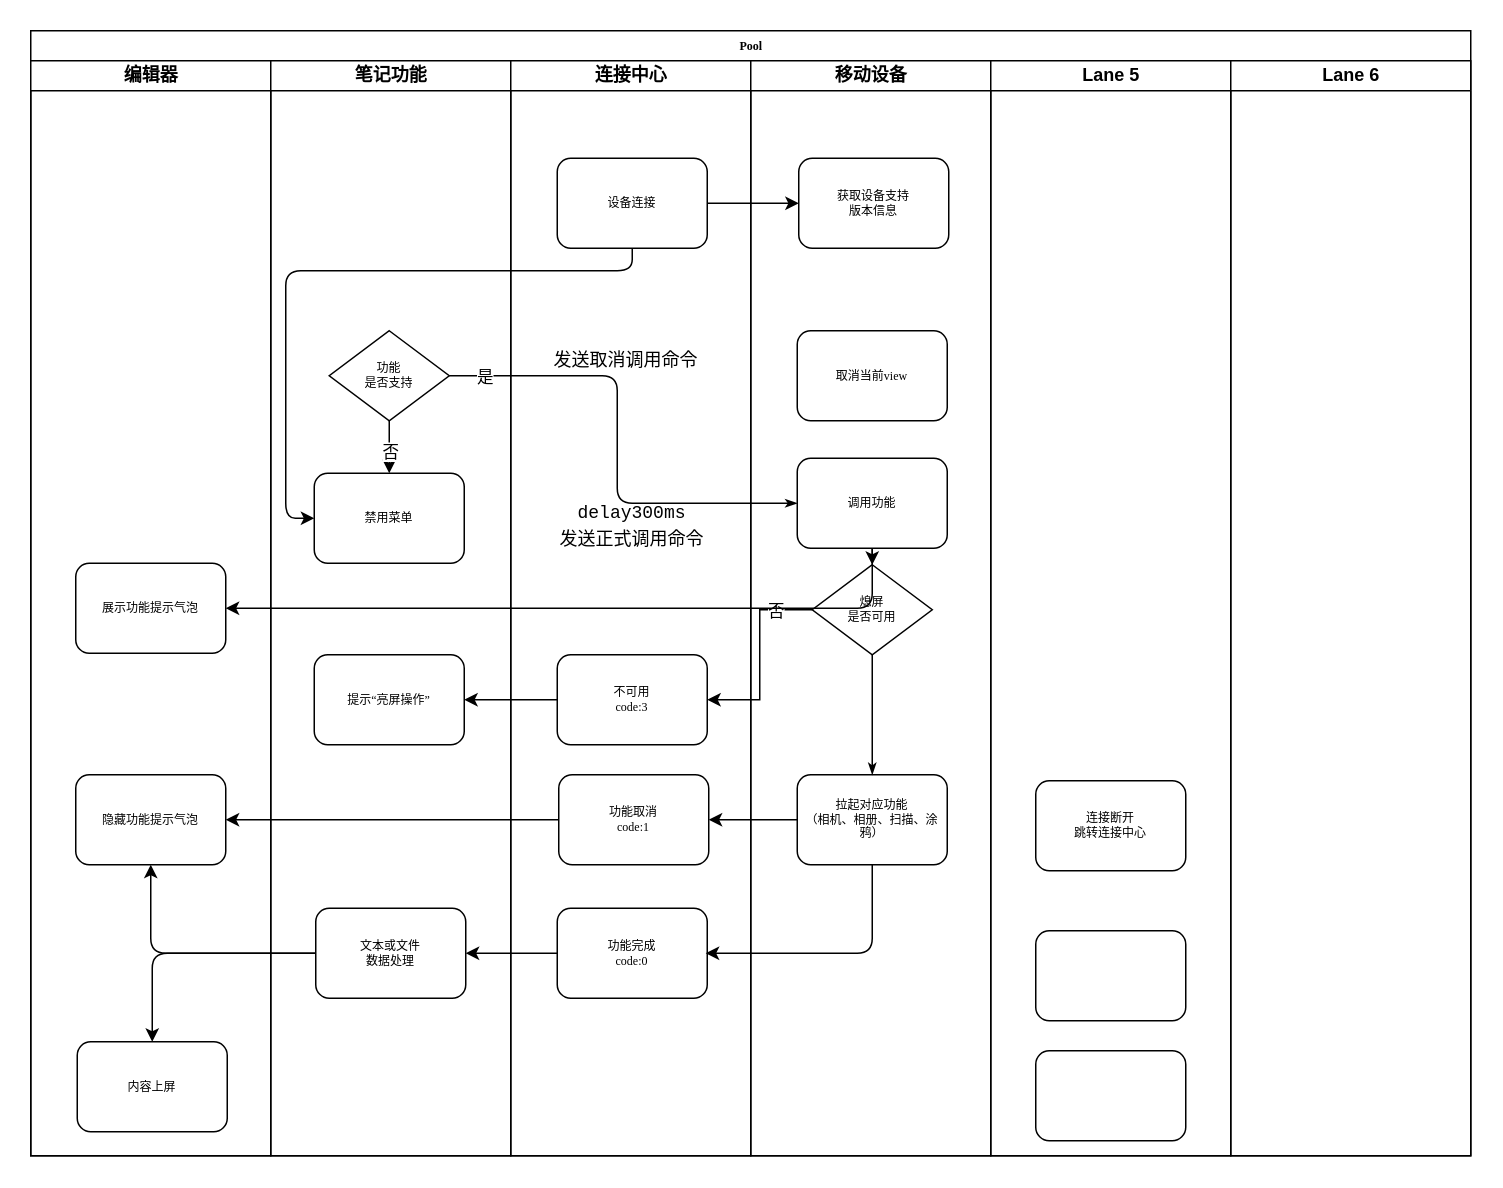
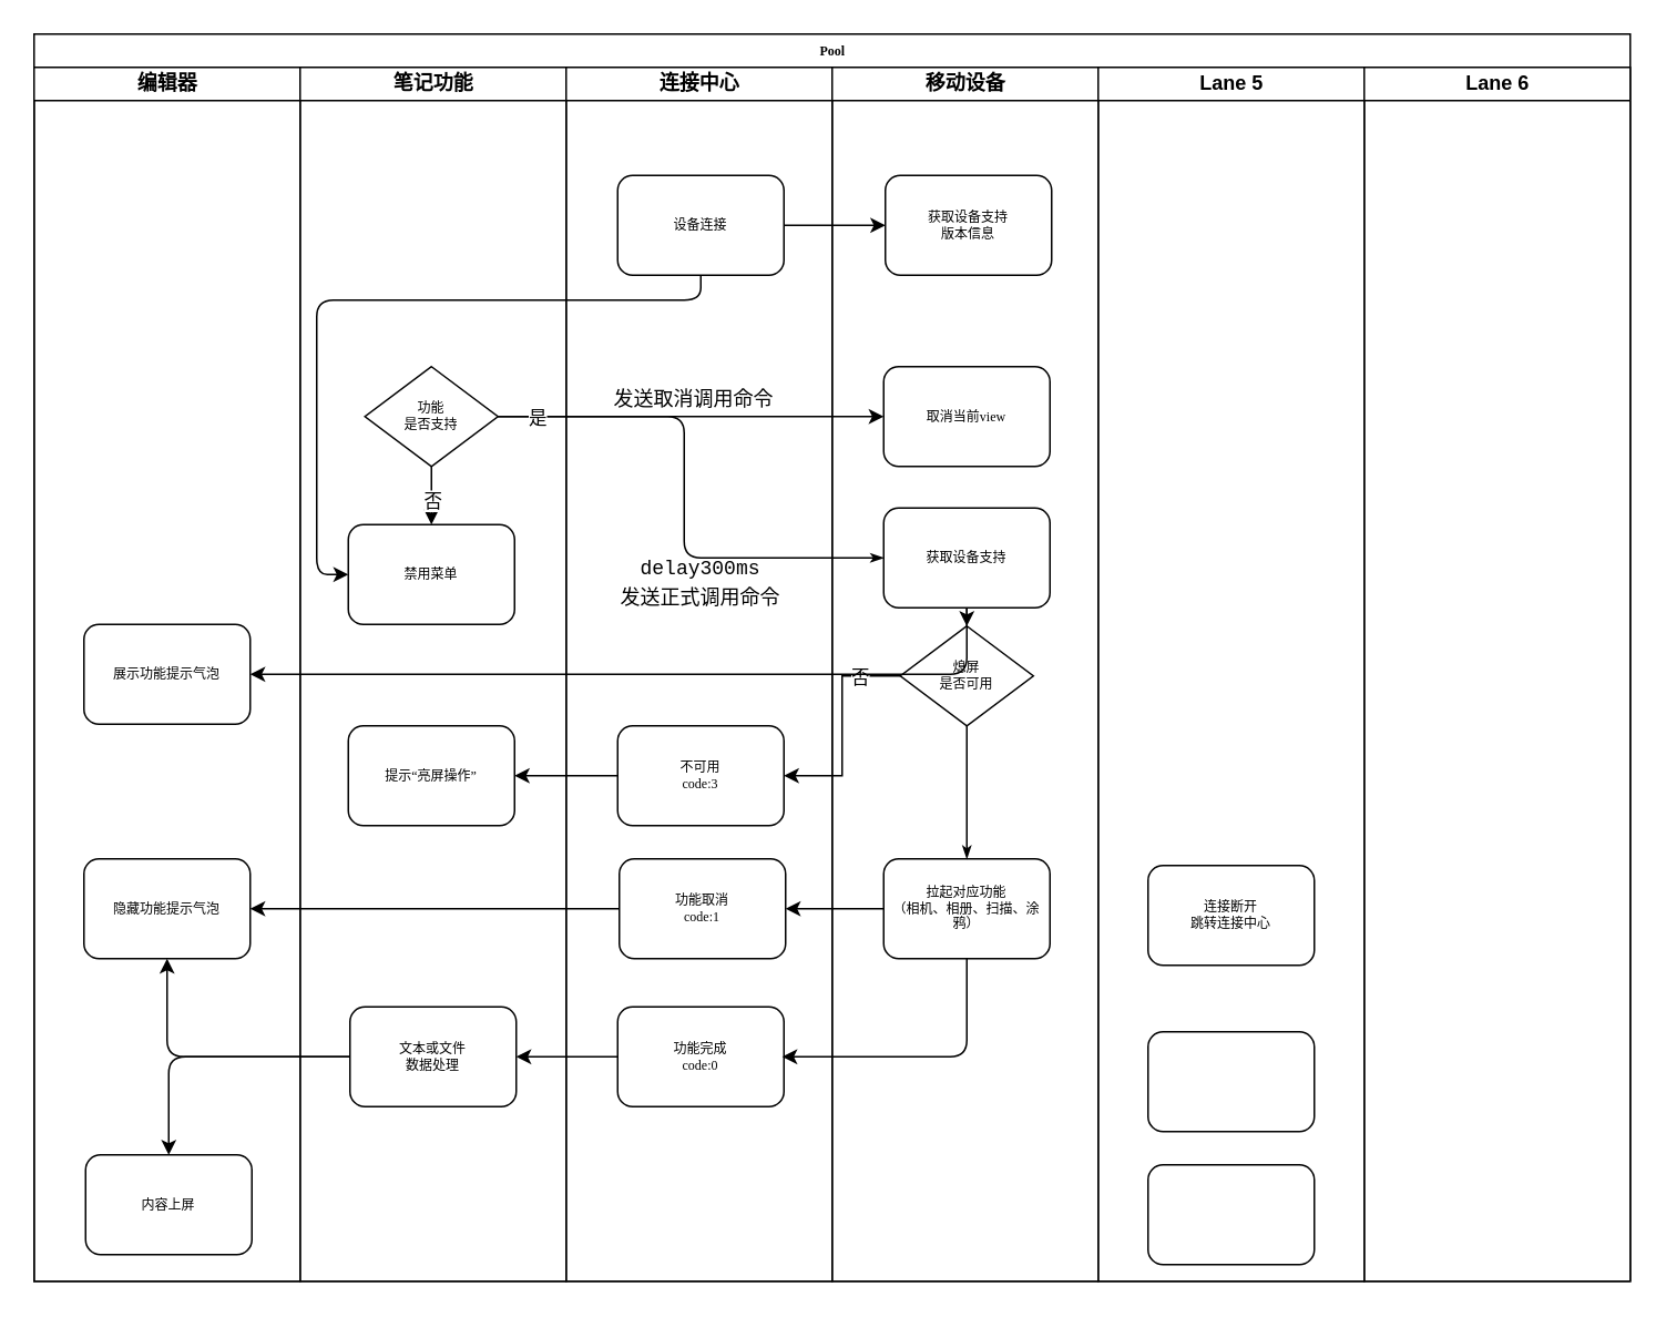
+ <mxCell id="33" style="edgeStyle=orthogonalEdgeStyle;rounded=0;orthogonalLoop=1;jettySize=auto;html=1;exitX=1;exitY=0.5;exitDx=0;exitDy=0;entryX=0;entryY=0.5;entryDx=0;entryDy=0;" edge="1" parent="14" source="15" target="25"><mxGeometry relative="1" as="geometry" /></mxCell>
- <mxCell id="29" value="调用功能" style="rounded=1;whiteSpace=wrap;html=1;shadow=0;labelBackgroundColor=none;strokeWidth=1;fontFamily=Verdana;fontSize=8;align=center;" vertex="1" parent="14"><mxGeometry x="31" y="265" width="100" height="60" as="geometry" /></mxCell>
+ <mxCell id="29" value="获取设备支持" style="rounded=1;whiteSpace=wrap;html=1;shadow=0;labelBackgroundColor=none;strokeWidth=1;fontFamily=Verdana;fontSize=8;align=center;" vertex="1" parent="14"><mxGeometry x="31" y="265" width="100" height="60" as="geometry" /></mxCell>
